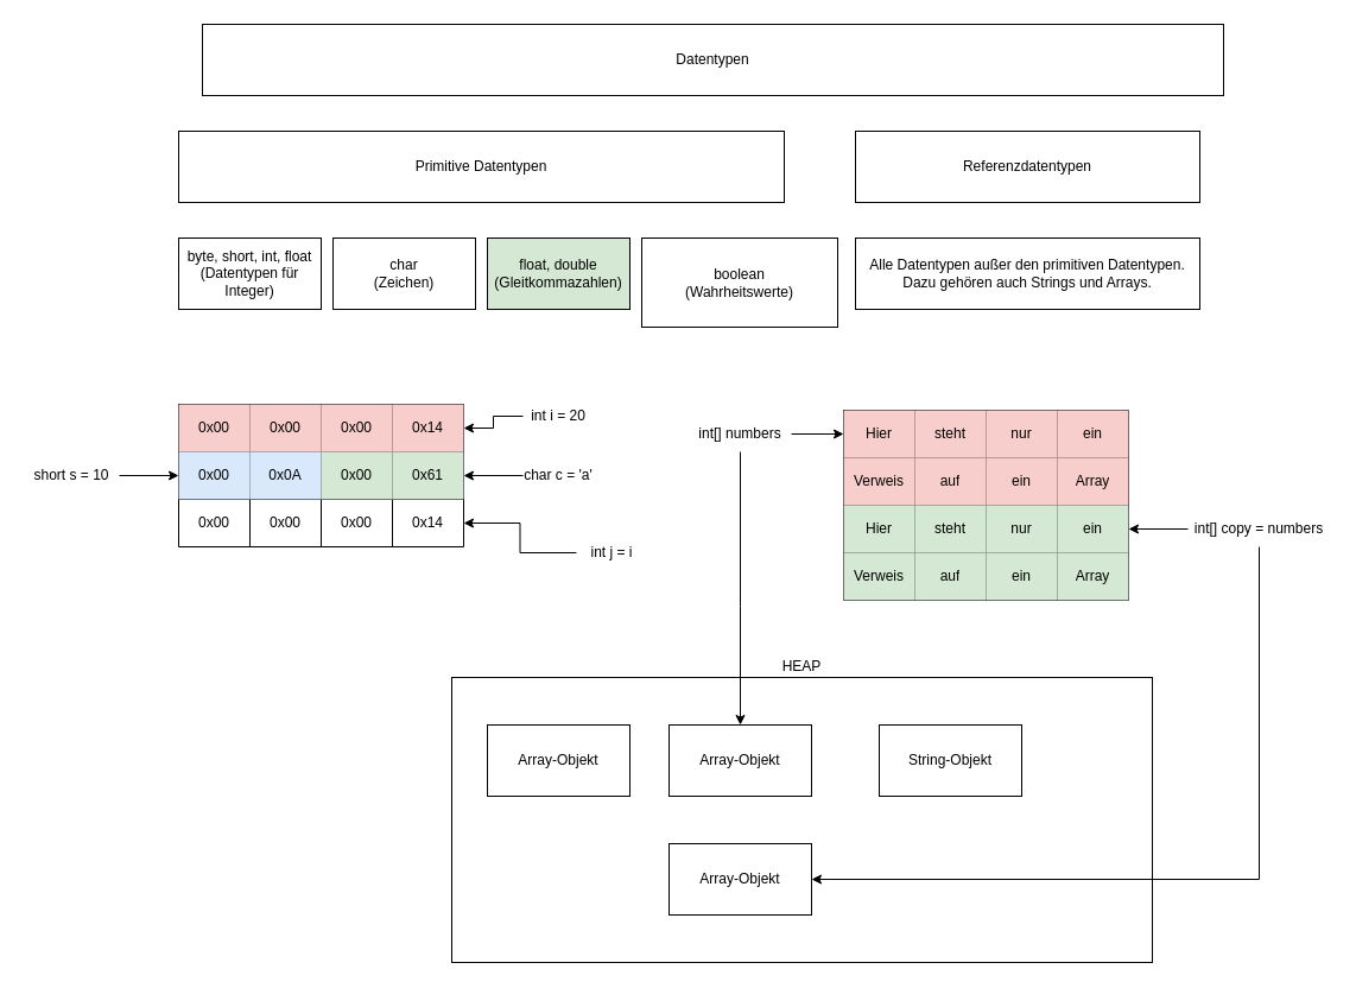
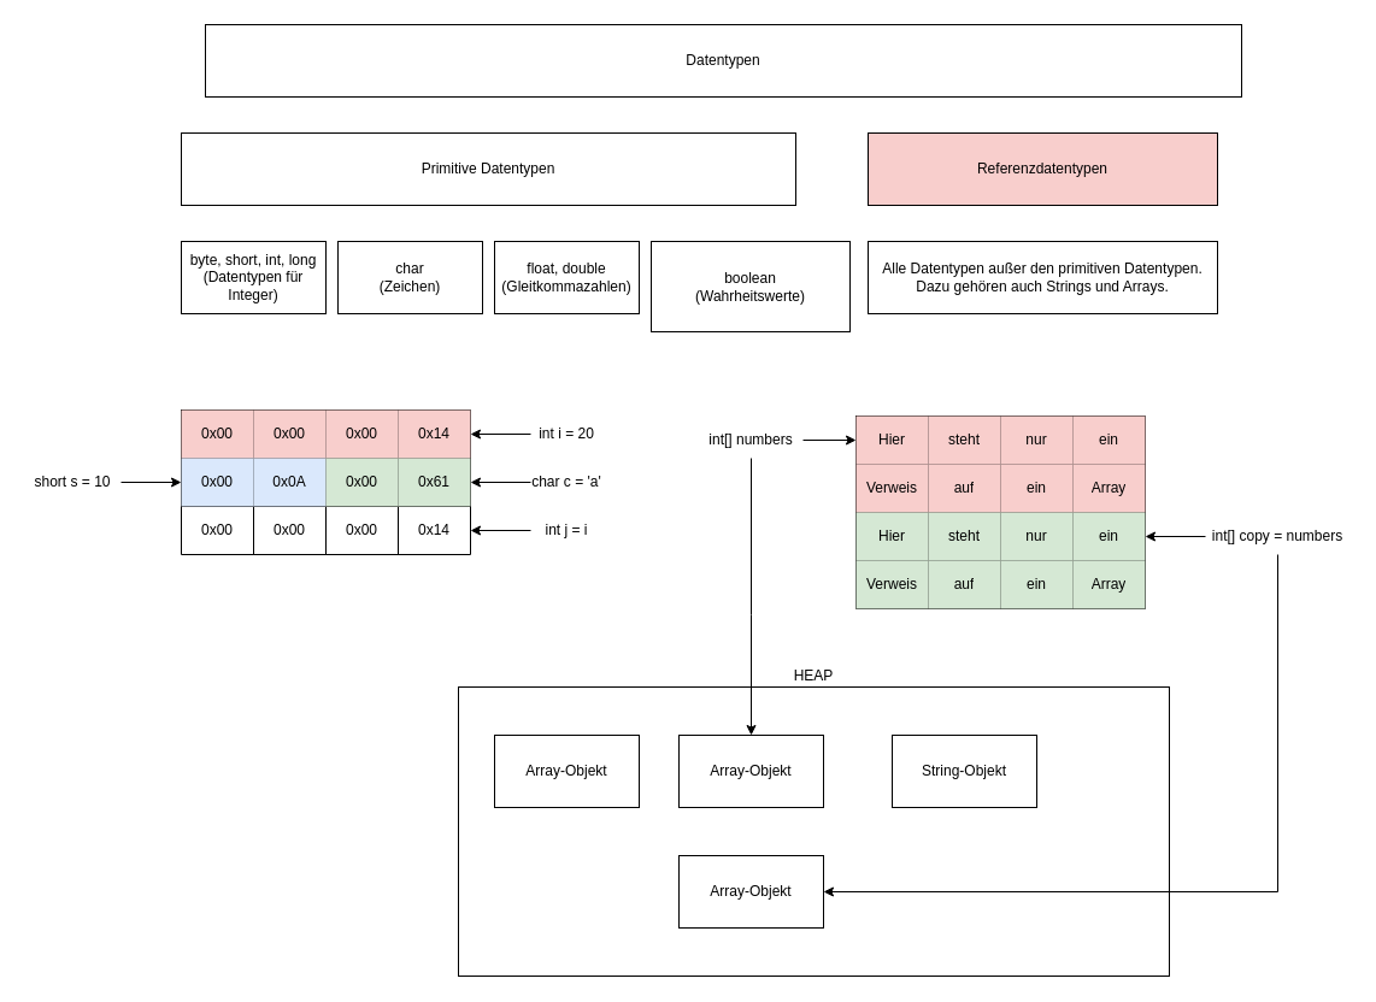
- <mxCell id="4" value="Referenzdatentypen" style="rounded=0;whiteSpace=wrap;html=1;" vertex="1" parent="1"><mxGeometry x="720" y="110" width="290" height="60" as="geometry" /></mxCell>
+ <mxCell id="4" value="Referenzdatentypen" style="rounded=0;whiteSpace=wrap;html=1;fillColor=#f8cecc;" vertex="1" parent="1"><mxGeometry x="720" y="110" width="290" height="60" as="geometry" /></mxCell>
- <mxCell id="5" value="byte, short, int, float&lt;div&gt;(Datentypen für Integer)&lt;/div&gt;" style="rounded=0;whiteSpace=wrap;html=1;" vertex="1" parent="1"><mxGeometry x="150" y="200" width="120" height="60" as="geometry" /></mxCell>
+ <mxCell id="5" value="byte, short, int, long&lt;div&gt;(Datentypen für Integer)&lt;/div&gt;" style="rounded=0;whiteSpace=wrap;html=1;" vertex="1" parent="1"><mxGeometry x="150" y="200" width="120" height="60" as="geometry" /></mxCell>
- <mxCell id="8" value="float, double&lt;div&gt;(Gleitkommazahlen)&lt;/div&gt;" style="rounded=0;whiteSpace=wrap;html=1;fillColor=#d5e8d4;" vertex="1" parent="1"><mxGeometry x="410" y="200" width="120" height="60" as="geometry" /></mxCell>
+ <mxCell id="8" value="float, double&lt;div&gt;(Gleitkommazahlen)&lt;/div&gt;" style="rounded=0;whiteSpace=wrap;html=1;" vertex="1" parent="1"><mxGeometry x="410" y="200" width="120" height="60" as="geometry" /></mxCell>
- <mxCell id="26" value="int i = 20" style="text;html=1;align=center;verticalAlign=middle;whiteSpace=wrap;rounded=0;" vertex="1" parent="1"><mxGeometry x="440" y="335" width="60" height="30" as="geometry" /></mxCell>
+ <mxCell id="26" value="int i = 20" style="text;html=1;align=center;verticalAlign=middle;whiteSpace=wrap;rounded=0;" vertex="1" parent="1"><mxGeometry x="440" y="345" width="60" height="30" as="geometry" /></mxCell>
- <mxCell id="32" value="int j = i" style="text;html=1;align=center;verticalAlign=middle;whiteSpace=wrap;rounded=0;" vertex="1" parent="1"><mxGeometry x="485" y="450" width="60" height="30" as="geometry" /></mxCell>
+ <mxCell id="32" value="int j = i" style="text;html=1;align=center;verticalAlign=middle;whiteSpace=wrap;rounded=0;" vertex="1" parent="1"><mxGeometry x="440" y="425" width="60" height="30" as="geometry" /></mxCell>
